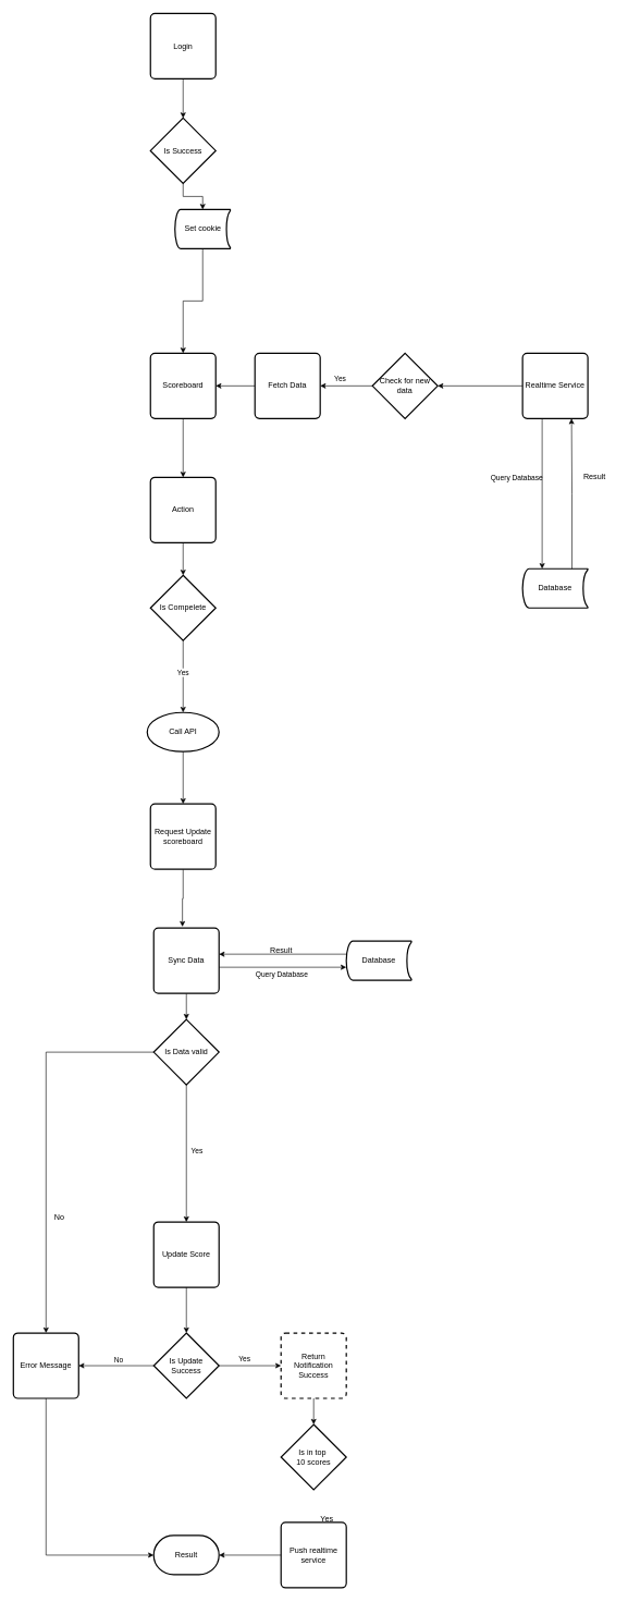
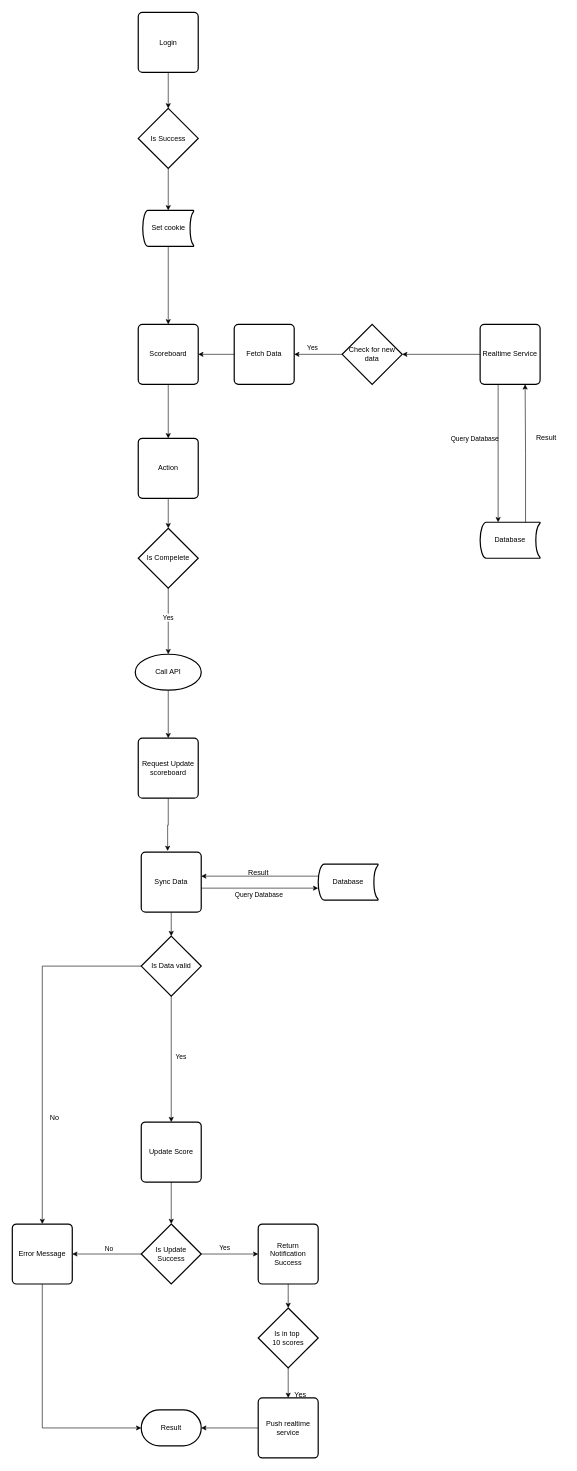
- <mxCell id="58" value="Set cookie" style="strokeWidth=2;html=1;shape=mxgraph.flowchart.stored_data;whiteSpace=wrap;" vertex="1" parent="1"><mxGeometry x="267.5" y="320" width="85" height="60" as="geometry" /></mxCell>
+ <mxCell id="58" value="Set cookie" style="strokeWidth=2;html=1;shape=mxgraph.flowchart.stored_data;whiteSpace=wrap;" vertex="1" parent="1"><mxGeometry x="237.5" y="350" width="85" height="60" as="geometry" /></mxCell>
- <mxCell id="26" value="Return Notification Success" style="rounded=1;whiteSpace=wrap;html=1;absoluteArcSize=1;arcSize=14;strokeWidth=2;dashed=1;" vertex="1" parent="1"><mxGeometry x="430" y="2040" width="100" height="100" as="geometry" /></mxCell>
+ <mxCell id="26" value="Return Notification Success" style="rounded=1;whiteSpace=wrap;html=1;absoluteArcSize=1;arcSize=14;strokeWidth=2;" vertex="1" parent="1"><mxGeometry x="430" y="2040" width="100" height="100" as="geometry" /></mxCell>
+ <mxCell id="40" style="edgeStyle=orthogonalEdgeStyle;rounded=0;orthogonalLoop=1;jettySize=auto;html=1;entryX=0.5;entryY=0;entryDx=0;entryDy=0;" edge="1" parent="1" source="41" target="39"><mxGeometry relative="1" as="geometry" /></mxCell>
